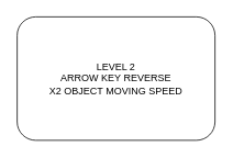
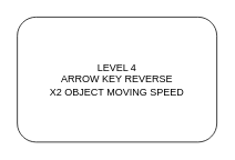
- <mxCell id="2" value="LEVEL 2&lt;br&gt;ARROW KEY REVERSE&lt;br&gt;X2 OBJECT MOVING SPEED" style="rounded=1;whiteSpace=wrap;html=1;" vertex="1" parent="1"><mxGeometry x="20" y="20" width="240" height="150" as="geometry" /></mxCell>
+ <mxCell id="2" value="LEVEL 4&lt;br&gt;ARROW KEY REVERSE&lt;br&gt;X2 OBJECT MOVING SPEED" style="rounded=1;whiteSpace=wrap;html=1;" vertex="1" parent="1"><mxGeometry x="20" y="20" width="240" height="150" as="geometry" /></mxCell>
